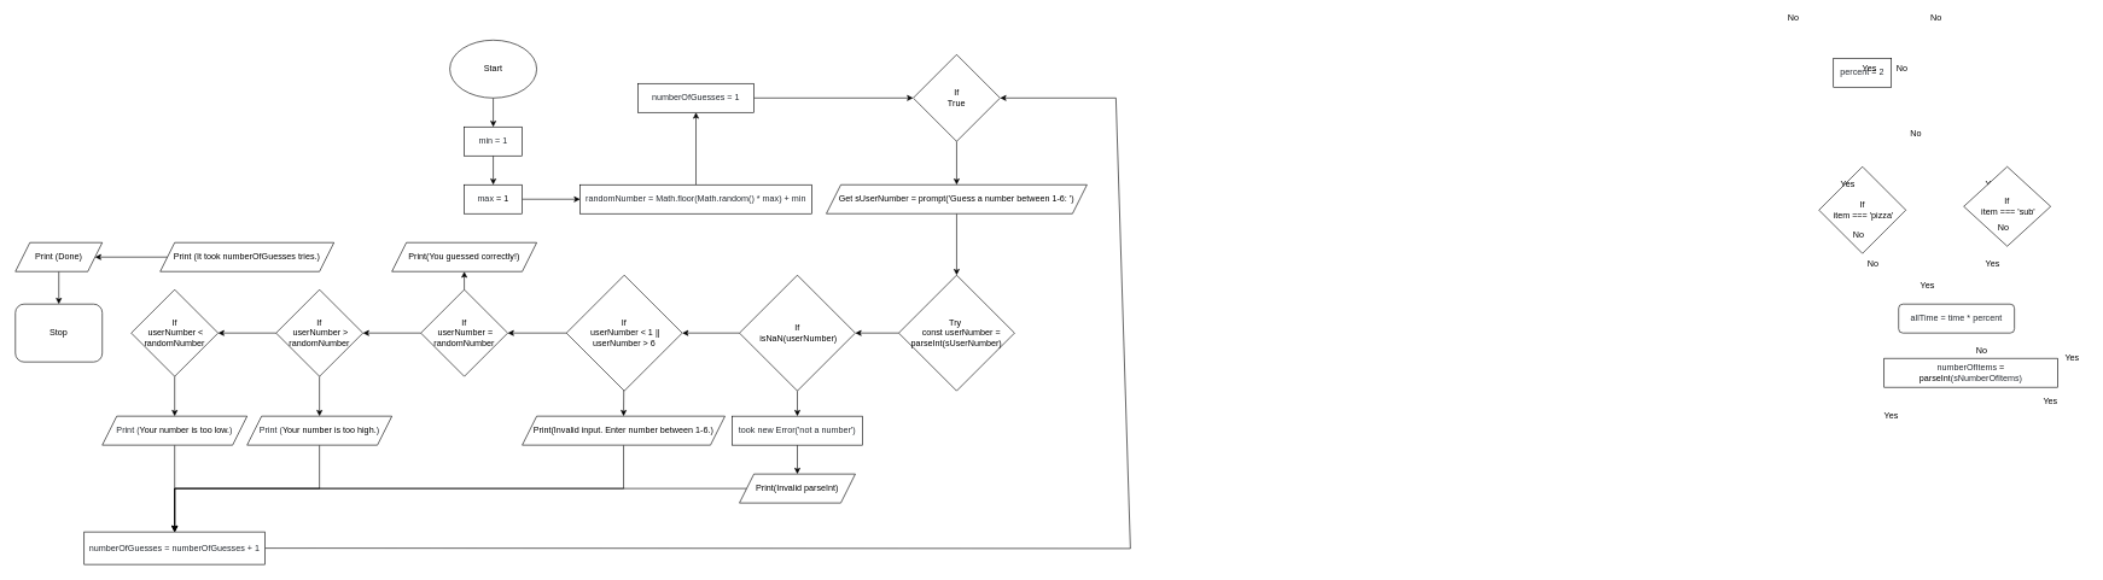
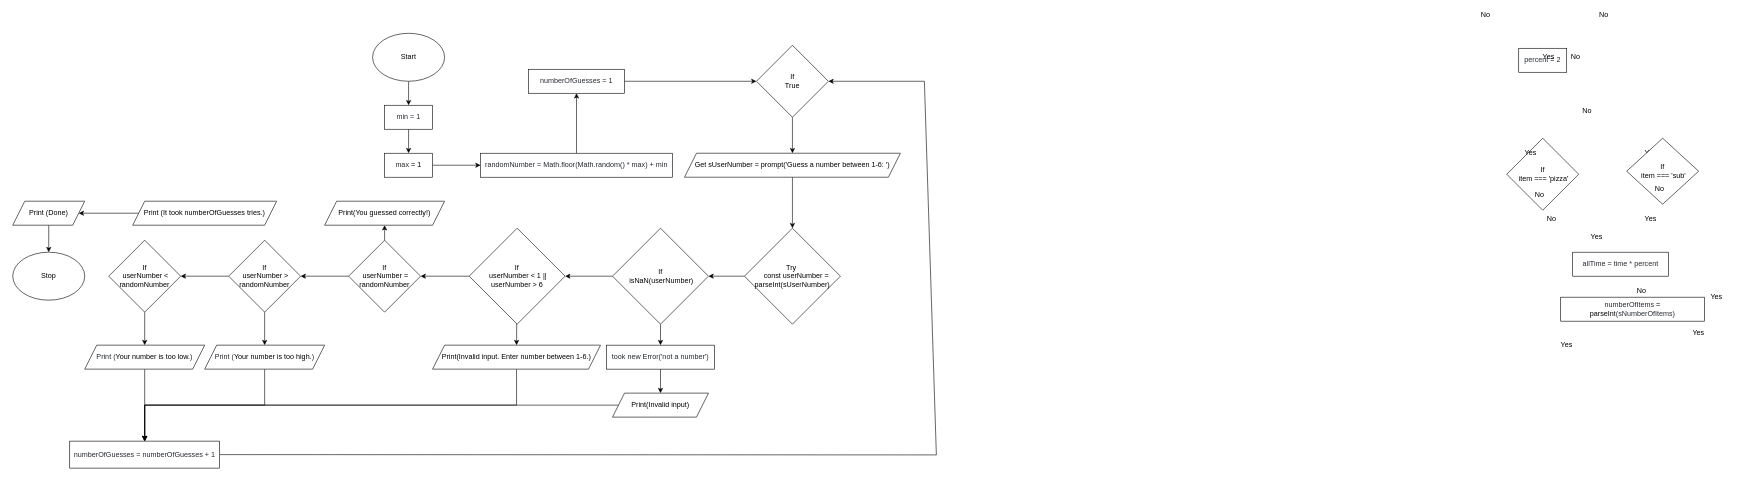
- <mxCell id="50" value="&lt;font color=&quot;#24292f&quot;&gt;allTime = time * percent&lt;/font&gt;" style="whiteSpace=wrap;html=1;rounded=1;" vertex="1" parent="1"><mxGeometry x="2621" y="420" width="160" height="40" as="geometry" /></mxCell>
+ <mxCell id="50" value="&lt;font color=&quot;#24292f&quot;&gt;allTime = time * percent&lt;/font&gt;" style="rounded=0;whiteSpace=wrap;html=1;" vertex="1" parent="1"><mxGeometry x="2621" y="420" width="160" height="40" as="geometry" /></mxCell>
- <mxCell id="16" value="Stop" style="whiteSpace=wrap;html=1;rounded=1;" vertex="1" parent="1"><mxGeometry x="20" y="420" width="120" height="80" as="geometry" /></mxCell>
+ <mxCell id="16" value="Stop" style="ellipse;whiteSpace=wrap;html=1;" vertex="1" parent="1"><mxGeometry x="20" y="420" width="120" height="80" as="geometry" /></mxCell>
- <mxCell id="13" value="Print(Invalid parseInt)" style="shape=parallelogram;perimeter=parallelogramPerimeter;whiteSpace=wrap;html=1;fixedSize=1;" vertex="1" parent="1"><mxGeometry x="1020" y="655" width="160" height="40" as="geometry" /></mxCell>
+ <mxCell id="13" value="Print(Invalid input)" style="shape=parallelogram;perimeter=parallelogramPerimeter;whiteSpace=wrap;html=1;fixedSize=1;" vertex="1" parent="1"><mxGeometry x="1020" y="655" width="160" height="40" as="geometry" /></mxCell>
